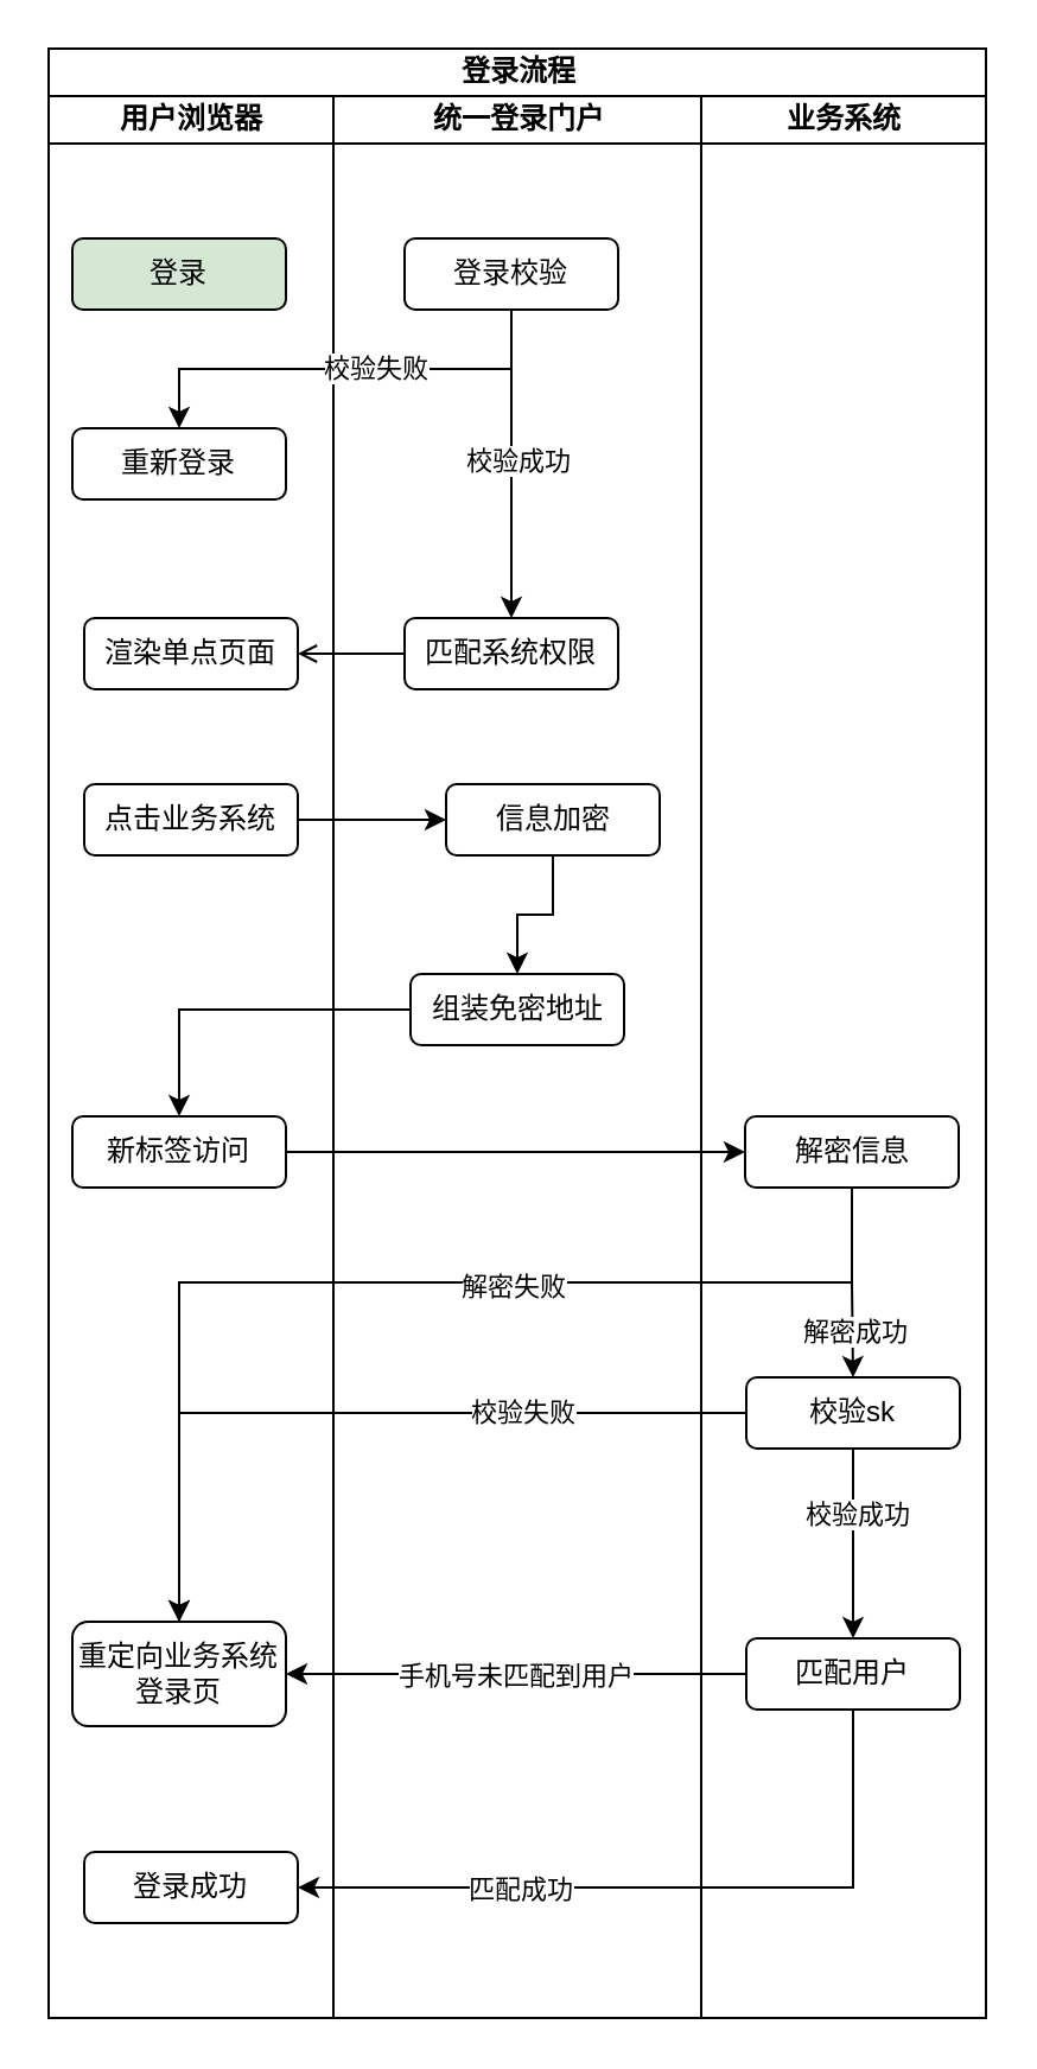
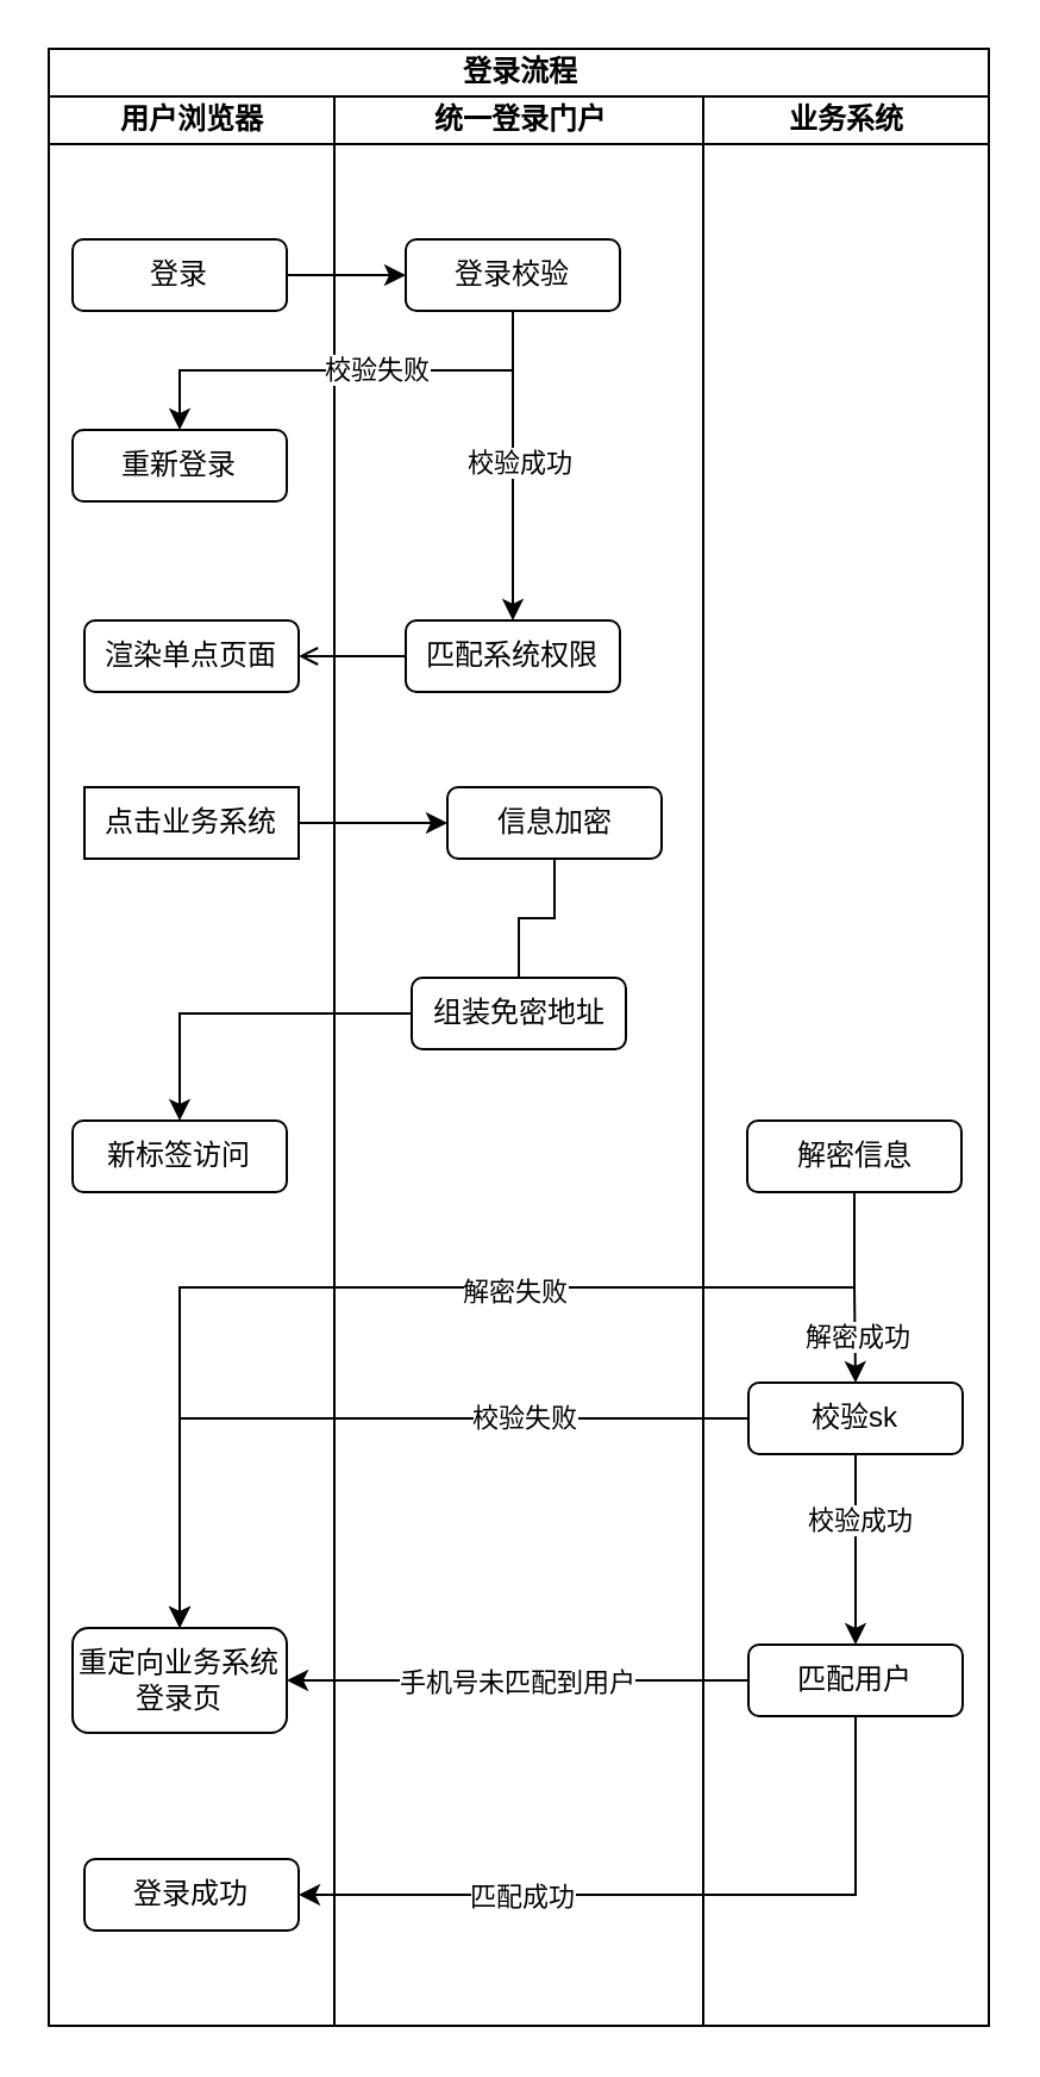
- <mxCell id="4" value="登录" style="rounded=1;whiteSpace=wrap;html=1;fillColor=#d5e8d4;" vertex="1" parent="3"><mxGeometry x="10" y="60" width="90" height="30" as="geometry" /></mxCell>
+ <mxCell id="4" value="登录" style="rounded=1;whiteSpace=wrap;html=1;" vertex="1" parent="3"><mxGeometry x="10" y="60" width="90" height="30" as="geometry" /></mxCell>
+ <mxCell id="34" value="" style="edgeStyle=orthogonalEdgeStyle;rounded=0;orthogonalLoop=1;jettySize=auto;html=1;" edge="1" parent="2" source="4" target="11"><mxGeometry relative="1" as="geometry" /></mxCell>
- <mxCell id="14" value="点击业务系统" style="rounded=1;whiteSpace=wrap;html=1;" vertex="1" parent="8"><mxGeometry x="-105" y="290" width="90" height="30" as="geometry" /></mxCell>
+ <mxCell id="14" value="点击业务系统" style="whiteSpace=wrap;html=1;rounded=0;" vertex="1" parent="8"><mxGeometry x="-105" y="290" width="90" height="30" as="geometry" /></mxCell>
- <mxCell id="17" value="" style="edgeStyle=orthogonalEdgeStyle;rounded=0;orthogonalLoop=1;jettySize=auto;html=1;" edge="1" parent="8" source="18" target="19"><mxGeometry relative="1" as="geometry" /></mxCell>
+ <mxCell id="17" value="" style="edgeStyle=orthogonalEdgeStyle;rounded=0;orthogonalLoop=1;jettySize=auto;html=1;endArrow=none;" edge="1" parent="8" source="18" target="19"><mxGeometry relative="1" as="geometry" /></mxCell>
- <mxCell id="38" value="" style="edgeStyle=orthogonalEdgeStyle;rounded=0;orthogonalLoop=1;jettySize=auto;html=1;" edge="1" parent="2" source="6" target="23"><mxGeometry relative="1" as="geometry" /></mxCell>
